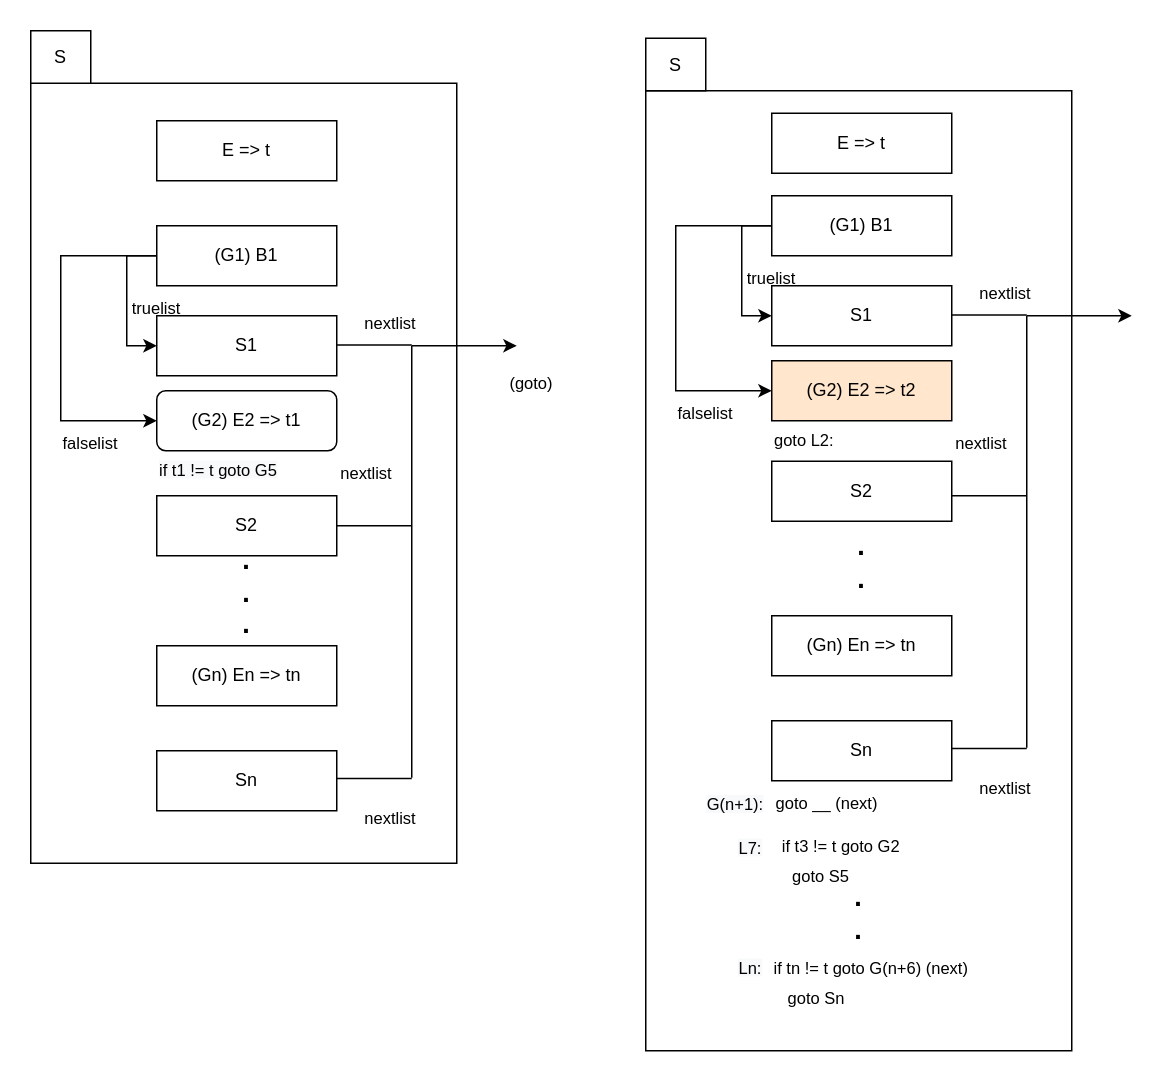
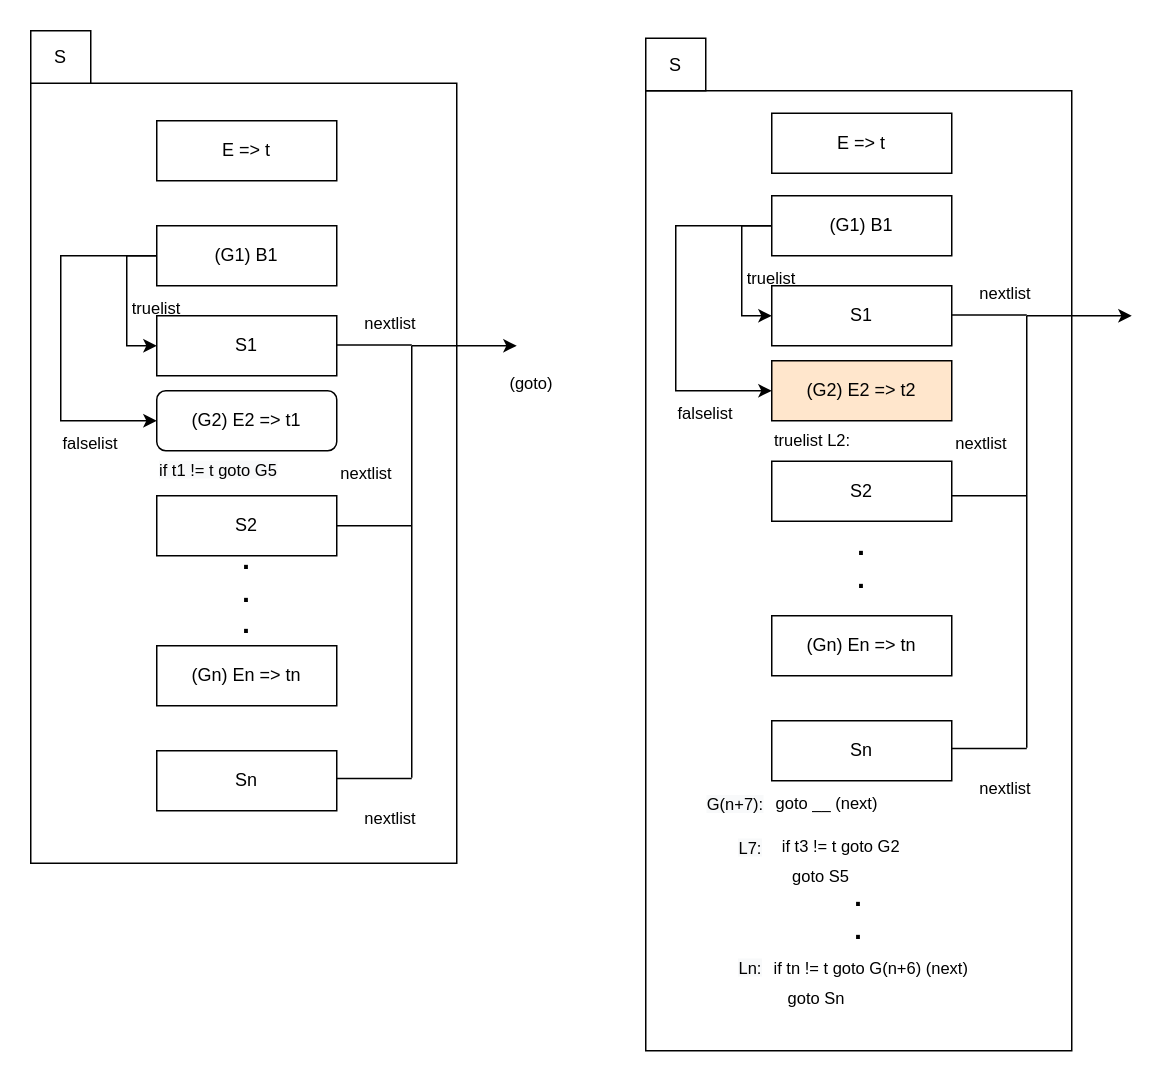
- <mxCell id="47" value="&lt;div style=&quot;text-align: center;&quot;&gt;&lt;span style=&quot;background-color: initial;&quot;&gt;goto L2:&lt;/span&gt;&lt;/div&gt;" style="text;whiteSpace=wrap;html=1;fontSize=11;" vertex="1" parent="1"><mxGeometry x="514" y="280" width="110" height="40" as="geometry" /></mxCell>
+ <mxCell id="47" value="&lt;div style=&quot;text-align: center;&quot;&gt;&lt;span style=&quot;background-color: initial;&quot;&gt;truelist L2:&lt;/span&gt;&lt;/div&gt;" style="text;whiteSpace=wrap;html=1;fontSize=11;" vertex="1" parent="1"><mxGeometry x="514" y="280" width="110" height="40" as="geometry" /></mxCell>
- <mxCell id="57" value="&lt;br&gt;&lt;span style=&quot;color: rgb(0, 0, 0); font-family: Helvetica; font-size: 11px; font-style: normal; font-variant-ligatures: normal; font-variant-caps: normal; font-weight: 400; letter-spacing: normal; orphans: 2; text-align: center; text-indent: 0px; text-transform: none; widows: 2; word-spacing: 0px; -webkit-text-stroke-width: 0px; background-color: rgb(248, 249, 250); text-decoration-thickness: initial; text-decoration-style: initial; text-decoration-color: initial; float: none; display: inline !important;&quot;&gt;G(n+1):&lt;/span&gt;&lt;br&gt;" style="text;html=1;strokeColor=none;fillColor=none;align=center;verticalAlign=middle;whiteSpace=wrap;rounded=0;fontSize=11;" vertex="1" parent="1"><mxGeometry x="460" y="514" width="60" height="30" as="geometry" /></mxCell>
+ <mxCell id="57" value="&lt;br&gt;&lt;span style=&quot;color: rgb(0, 0, 0); font-family: Helvetica; font-size: 11px; font-style: normal; font-variant-ligatures: normal; font-variant-caps: normal; font-weight: 400; letter-spacing: normal; orphans: 2; text-align: center; text-indent: 0px; text-transform: none; widows: 2; word-spacing: 0px; -webkit-text-stroke-width: 0px; background-color: rgb(248, 249, 250); text-decoration-thickness: initial; text-decoration-style: initial; text-decoration-color: initial; float: none; display: inline !important;&quot;&gt;G(n+7):&lt;/span&gt;&lt;br&gt;" style="text;html=1;strokeColor=none;fillColor=none;align=center;verticalAlign=middle;whiteSpace=wrap;rounded=0;fontSize=11;" vertex="1" parent="1"><mxGeometry x="460" y="514" width="60" height="30" as="geometry" /></mxCell>
